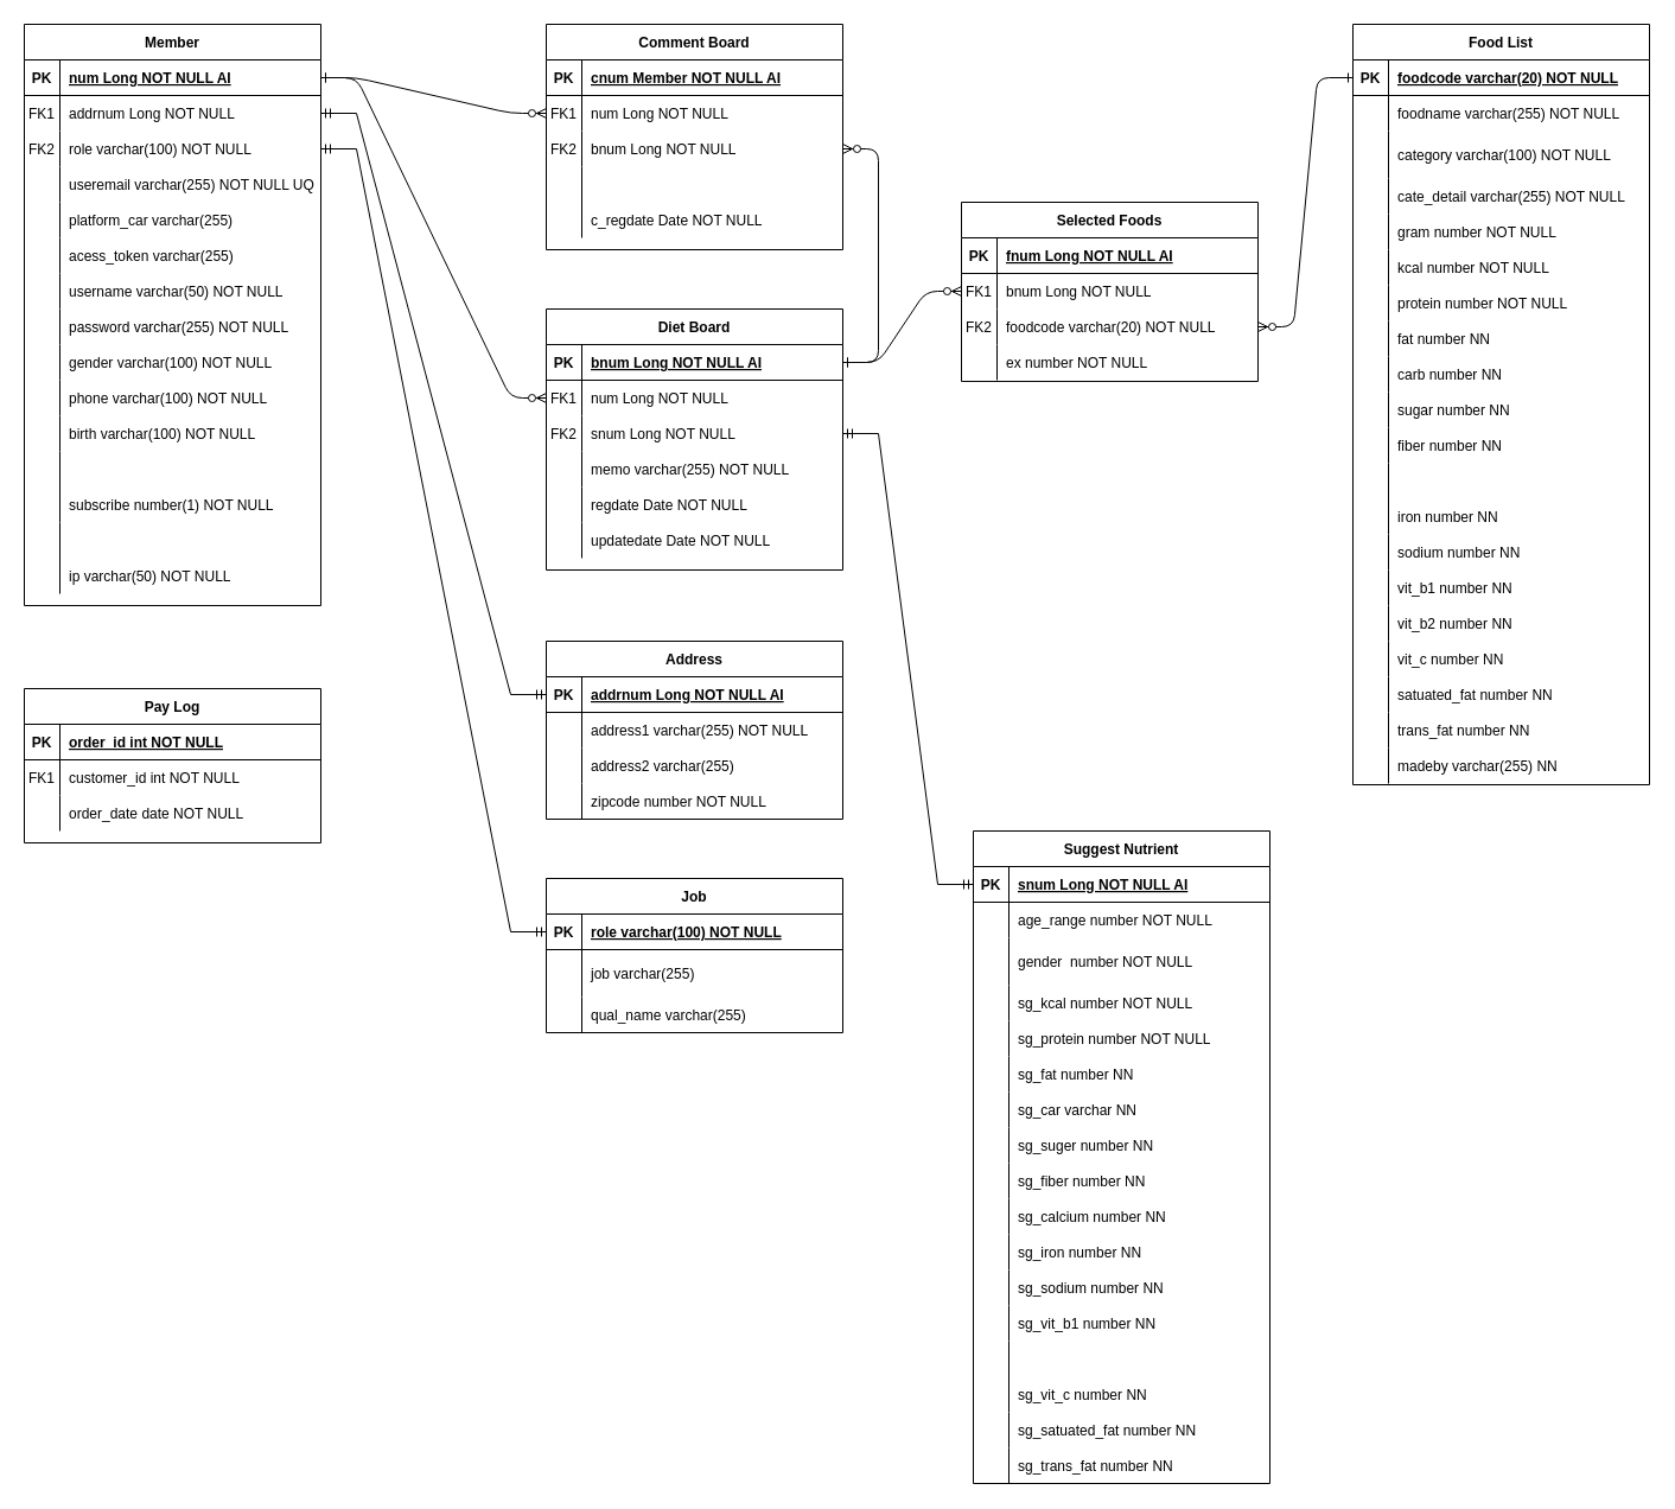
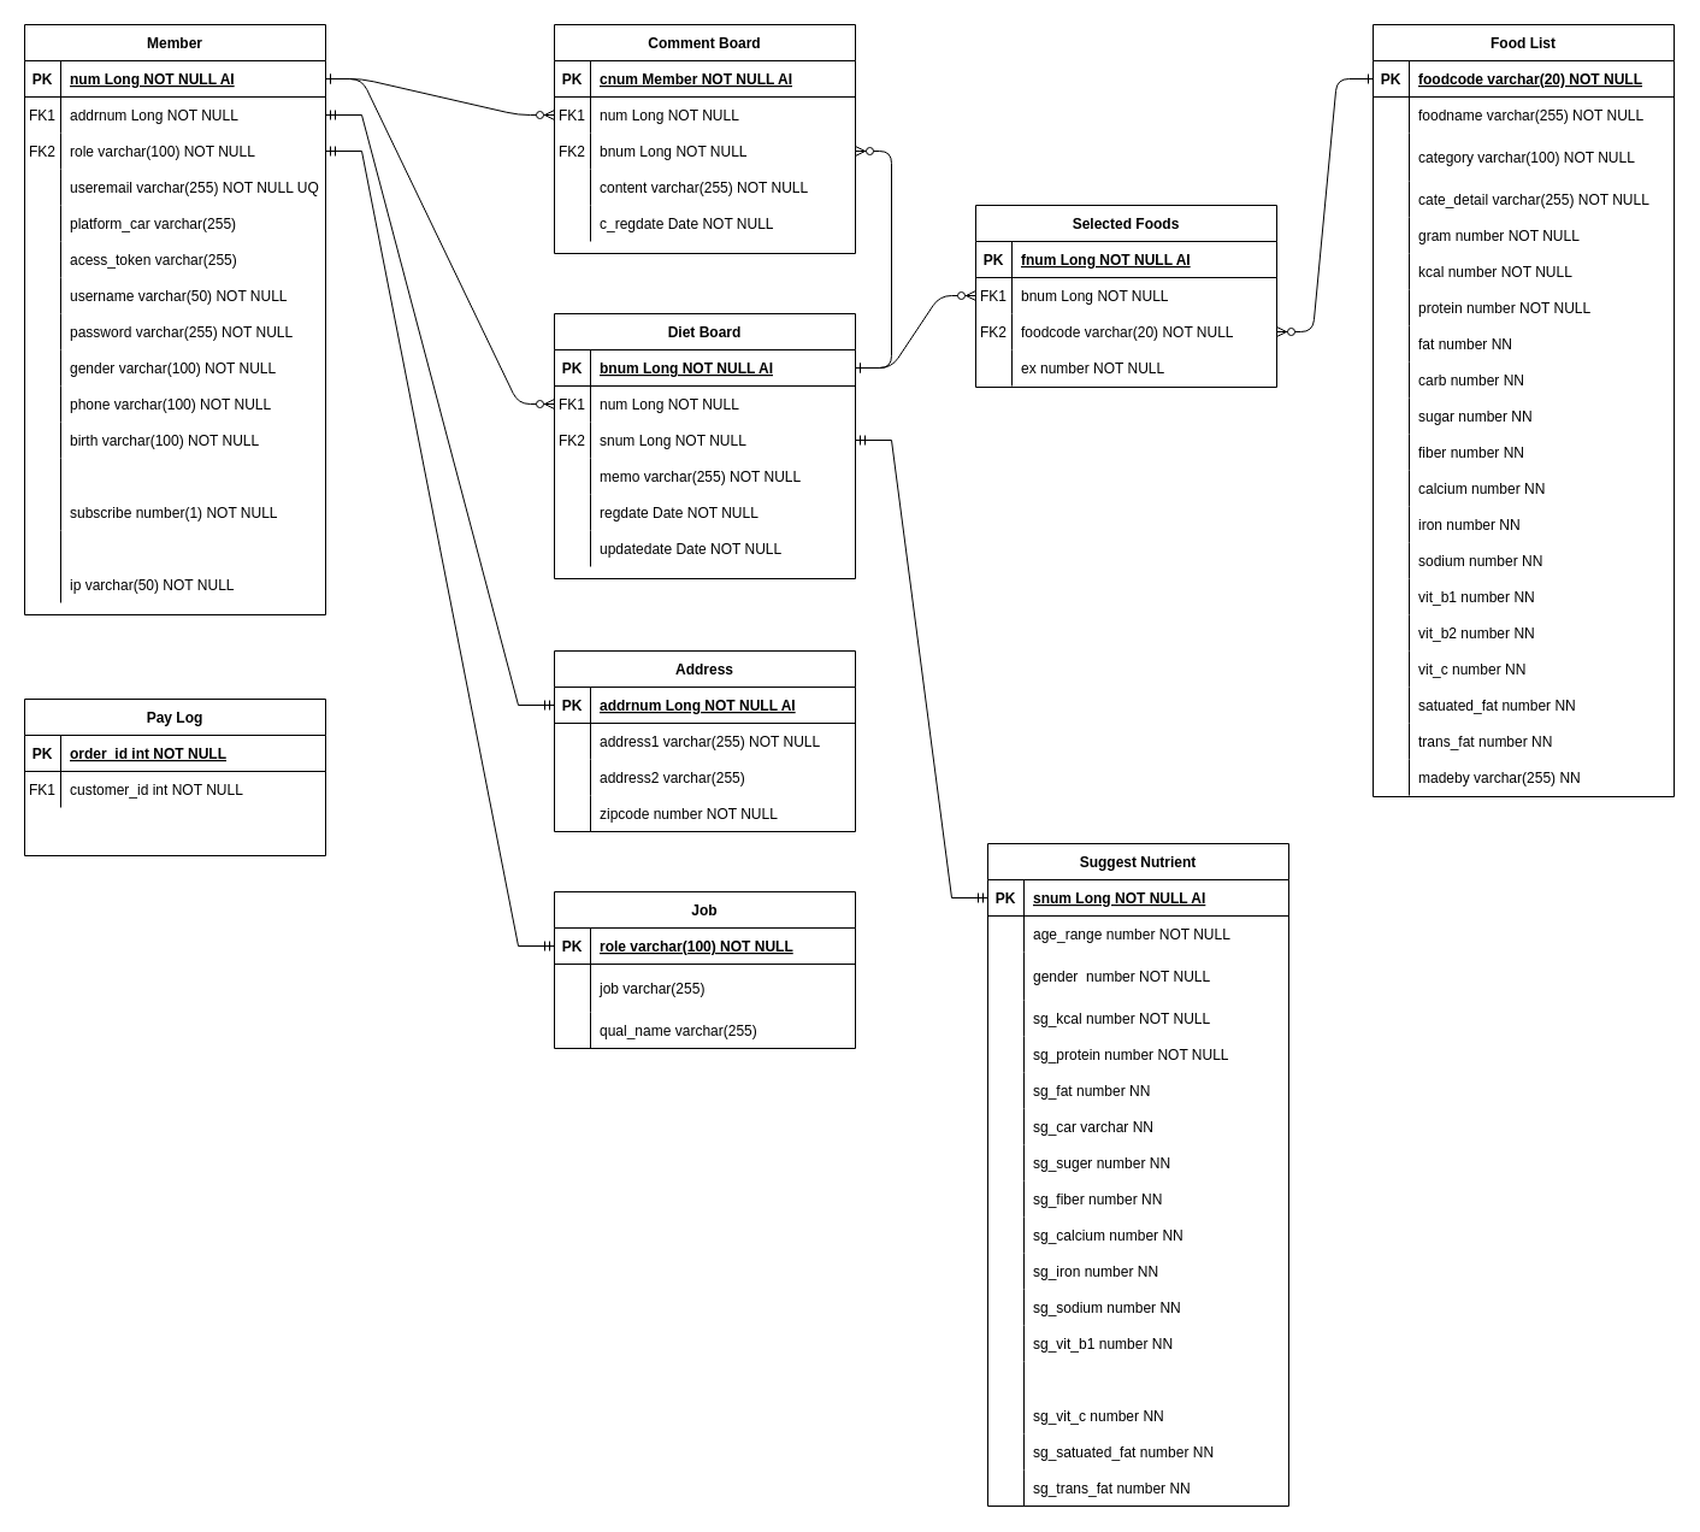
+ <mxCell id="91" value="content varchar(255) NOT NULL" style="shape=partialRectangle;overflow=hidden;connectable=0;fillColor=none;top=0;left=0;bottom=0;right=0;align=left;spacingLeft=6;" vertex="1" parent="89"><mxGeometry x="30" width="220" height="30" as="geometry"><mxRectangle width="220" height="30" as="alternateBounds" /></mxGeometry></mxCell>
+ <mxCell id="141" value="calcium number NN" style="shape=partialRectangle;overflow=hidden;connectable=0;fillColor=none;top=0;left=0;bottom=0;right=0;align=left;spacingLeft=6;" vertex="1" parent="139"><mxGeometry x="30" width="220" height="30" as="geometry"><mxRectangle width="220" height="30" as="alternateBounds" /></mxGeometry></mxCell>
- <mxCell id="104" value="order_date date NOT NULL" style="shape=partialRectangle;overflow=hidden;connectable=0;fillColor=none;top=0;left=0;bottom=0;right=0;align=left;spacingLeft=6;" vertex="1" parent="102"><mxGeometry x="30" width="220" height="30" as="geometry"><mxRectangle width="220" height="30" as="alternateBounds" /></mxGeometry></mxCell>
